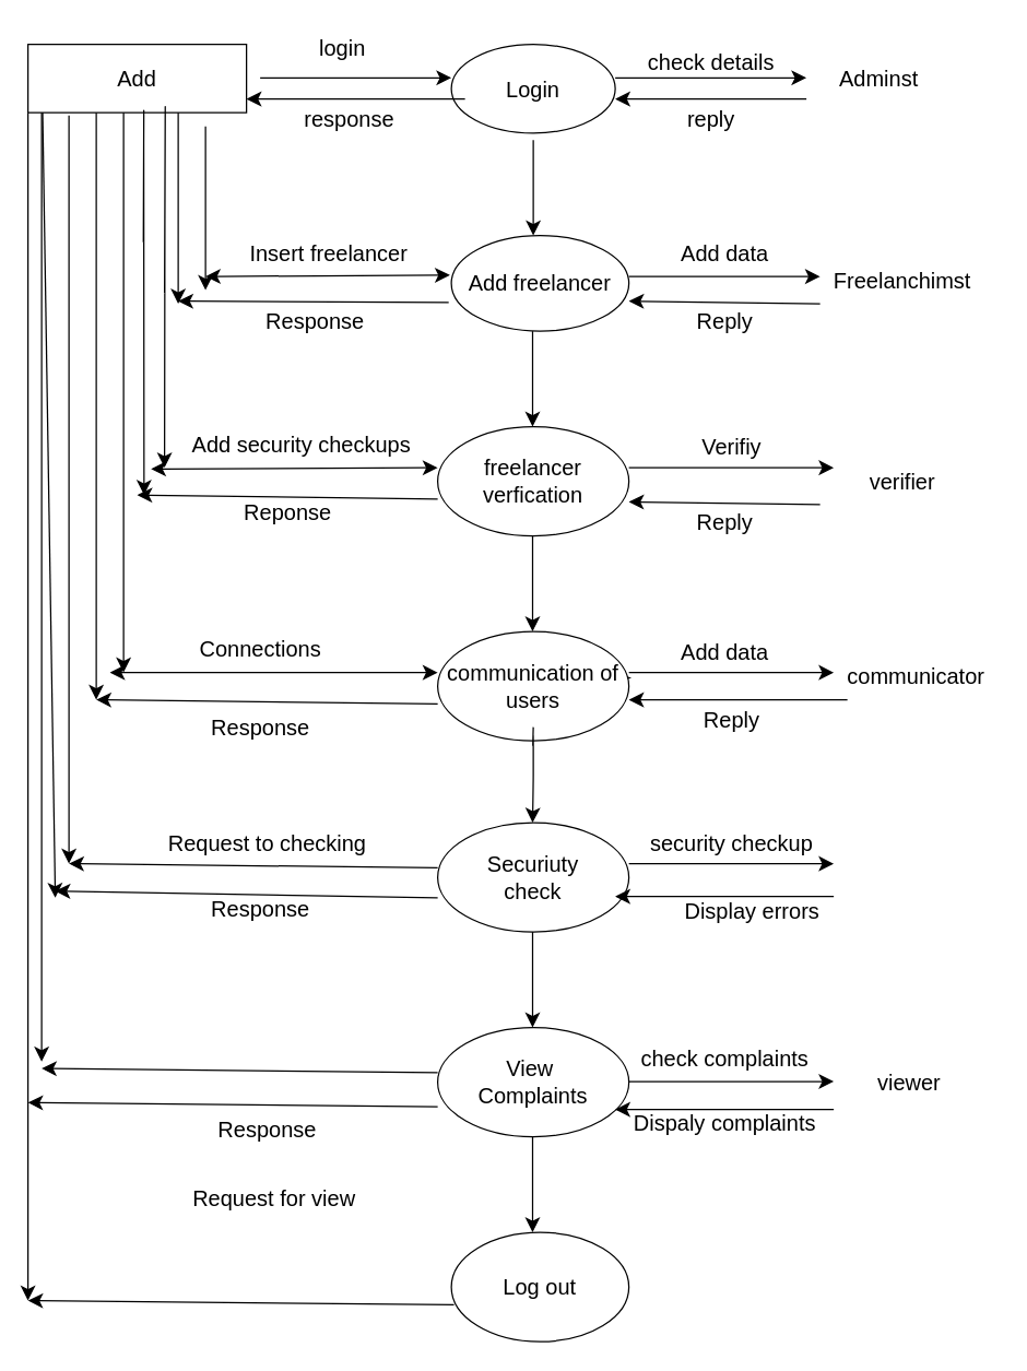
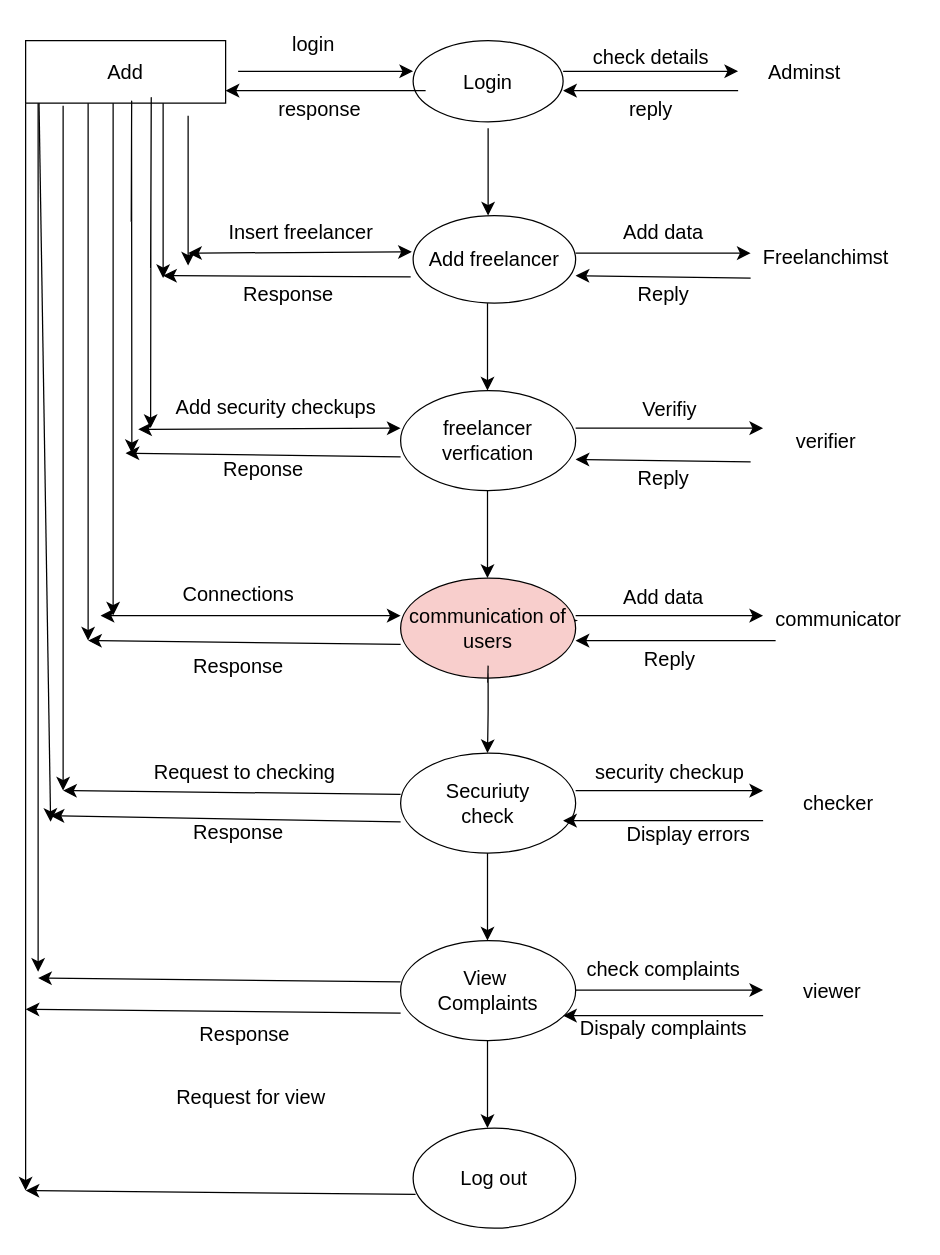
- <mxCell id="19" value="communication of users" style="ellipse;whiteSpace=wrap;html=1;fontSize=16;" vertex="1" parent="1"><mxGeometry x="320" y="462" width="140" height="80" as="geometry" /></mxCell>
+ <mxCell id="19" value="communication of users" style="ellipse;whiteSpace=wrap;html=1;fontSize=16;fillColor=#f8cecc;" vertex="1" parent="1"><mxGeometry x="320" y="462" width="140" height="80" as="geometry" /></mxCell>
+ <mxCell id="49" value="checker" style="text;html=1;align=center;verticalAlign=middle;resizable=0;points=[];autosize=1;strokeColor=none;fillColor=none;fontSize=16;" vertex="1" parent="1"><mxGeometry x="630" y="627" width="80" height="30" as="geometry" /></mxCell>
